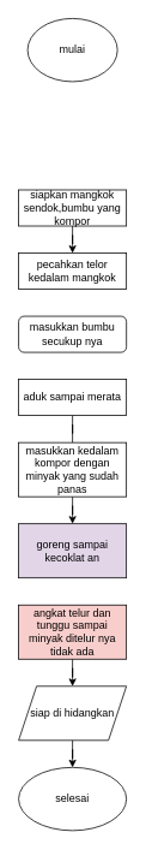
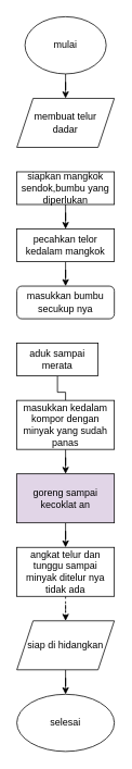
+ <mxCell id="2" value="" style="edgeStyle=orthogonalEdgeStyle;rounded=0;orthogonalLoop=1;jettySize=auto;html=1;" parent="1" source="3" target="4" edge="1"><mxGeometry relative="1" as="geometry" /></mxCell>
+ <mxCell id="4" value="membuat telur&lt;div&gt;dadar&lt;/div&gt;" style="shape=parallelogram;perimeter=parallelogramPerimeter;whiteSpace=wrap;html=1;fixedSize=1;" parent="1" vertex="1"><mxGeometry x="20" y="120" width="120" height="60" as="geometry" /></mxCell>
- <mxCell id="6" value="siapkan mangkok&lt;div&gt;sendok,bumbu yang kompor&lt;/div&gt;" style="whiteSpace=wrap;html=1;" parent="1" vertex="1"><mxGeometry x="20" y="210" width="120" height="40" as="geometry" /></mxCell>
+ <mxCell id="6" value="siapkan mangkok&lt;div&gt;sendok,bumbu yang diperlukan&lt;/div&gt;" style="whiteSpace=wrap;html=1;" parent="1" vertex="1"><mxGeometry x="20" y="210" width="120" height="40" as="geometry" /></mxCell>
+ <mxCell id="7" value="" style="edgeStyle=orthogonalEdgeStyle;rounded=0;orthogonalLoop=1;jettySize=auto;html=1;" parent="1" source="8" target="9" edge="1"><mxGeometry relative="1" as="geometry" /></mxCell>
- <mxCell id="11" value="aduk sampai merata" style="whiteSpace=wrap;html=1;" parent="1" vertex="1"><mxGeometry x="20" y="420" width="120" height="40" as="geometry" /></mxCell>
+ <mxCell id="11" value="aduk sampai merata" style="whiteSpace=wrap;html=1;" parent="1" vertex="1"><mxGeometry x="20" y="420" width="100" height="40" as="geometry" /></mxCell>
+ <mxCell id="14" value="" style="edgeStyle=orthogonalEdgeStyle;rounded=0;orthogonalLoop=1;jettySize=auto;html=1;" parent="1" source="15" target="17" edge="1"><mxGeometry relative="1" as="geometry" /></mxCell>
- <mxCell id="17" value="angkat telur dan tunggu sampai minyak ditelur nya tidak ada" style="whiteSpace=wrap;html=1;fillColor=#f8cecc;" parent="1" vertex="1"><mxGeometry x="20" y="670" width="120" height="60" as="geometry" /></mxCell>
+ <mxCell id="17" value="angkat telur dan tunggu sampai minyak ditelur nya tidak ada" style="whiteSpace=wrap;html=1;" parent="1" vertex="1"><mxGeometry x="20" y="670" width="120" height="60" as="geometry" /></mxCell>
- <mxCell id="16" value="" style="edgeStyle=orthogonalEdgeStyle;rounded=0;orthogonalLoop=1;jettySize=auto;html=1;" parent="1" source="17" target="19" edge="1"><mxGeometry relative="1" as="geometry" /></mxCell>
+ <mxCell id="16" value="" style="edgeStyle=orthogonalEdgeStyle;rounded=0;orthogonalLoop=1;jettySize=auto;html=1;dashed=1;" parent="1" source="17" target="19" edge="1"><mxGeometry relative="1" as="geometry" /></mxCell>
